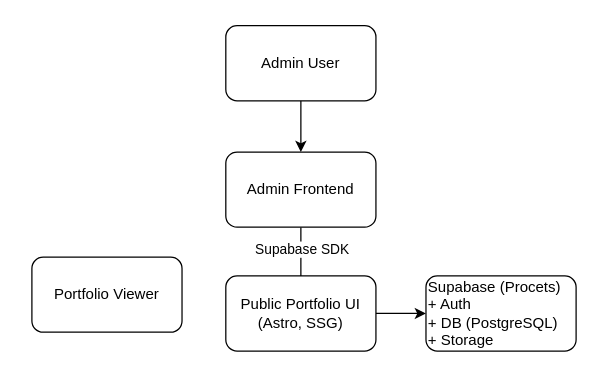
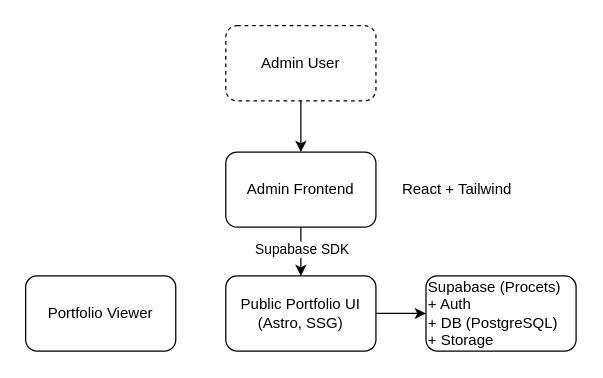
- <mxCell id="3" value="Admin User" style="rounded=1;whiteSpace=wrap;html=1;" vertex="1" parent="1"><mxGeometry x="180" y="20" width="120" height="60" as="geometry" /></mxCell>
+ <mxCell id="3" value="Admin User" style="rounded=1;whiteSpace=wrap;html=1;dashed=1;" vertex="1" parent="1"><mxGeometry x="180" y="20" width="120" height="60" as="geometry" /></mxCell>
+ <mxCell id="7" value="React + Tailwind" style="text;html=1;align=center;verticalAlign=middle;whiteSpace=wrap;rounded=0;" vertex="1" parent="1"><mxGeometry x="320" y="136" width="90" height="30" as="geometry" /></mxCell>
- <mxCell id="4" value="" style="edgeStyle=orthogonalEdgeStyle;rounded=0;orthogonalLoop=1;jettySize=auto;html=1;endArrow=none;" edge="1" parent="1" source="6" target="9"><mxGeometry relative="1" as="geometry" /></mxCell>
+ <mxCell id="4" value="" style="edgeStyle=orthogonalEdgeStyle;rounded=0;orthogonalLoop=1;jettySize=auto;html=1;" edge="1" parent="1" source="6" target="9"><mxGeometry relative="1" as="geometry" /></mxCell>
- <mxCell id="11" value="Portfolio Viewer" style="rounded=1;whiteSpace=wrap;html=1;align=center;" vertex="1" parent="1"><mxGeometry x="25" y="205" width="120" height="60" as="geometry" /></mxCell>
+ <mxCell id="11" value="Portfolio Viewer" style="rounded=1;whiteSpace=wrap;html=1;align=center;" vertex="1" parent="1"><mxGeometry x="20" y="220" width="120" height="60" as="geometry" /></mxCell>
